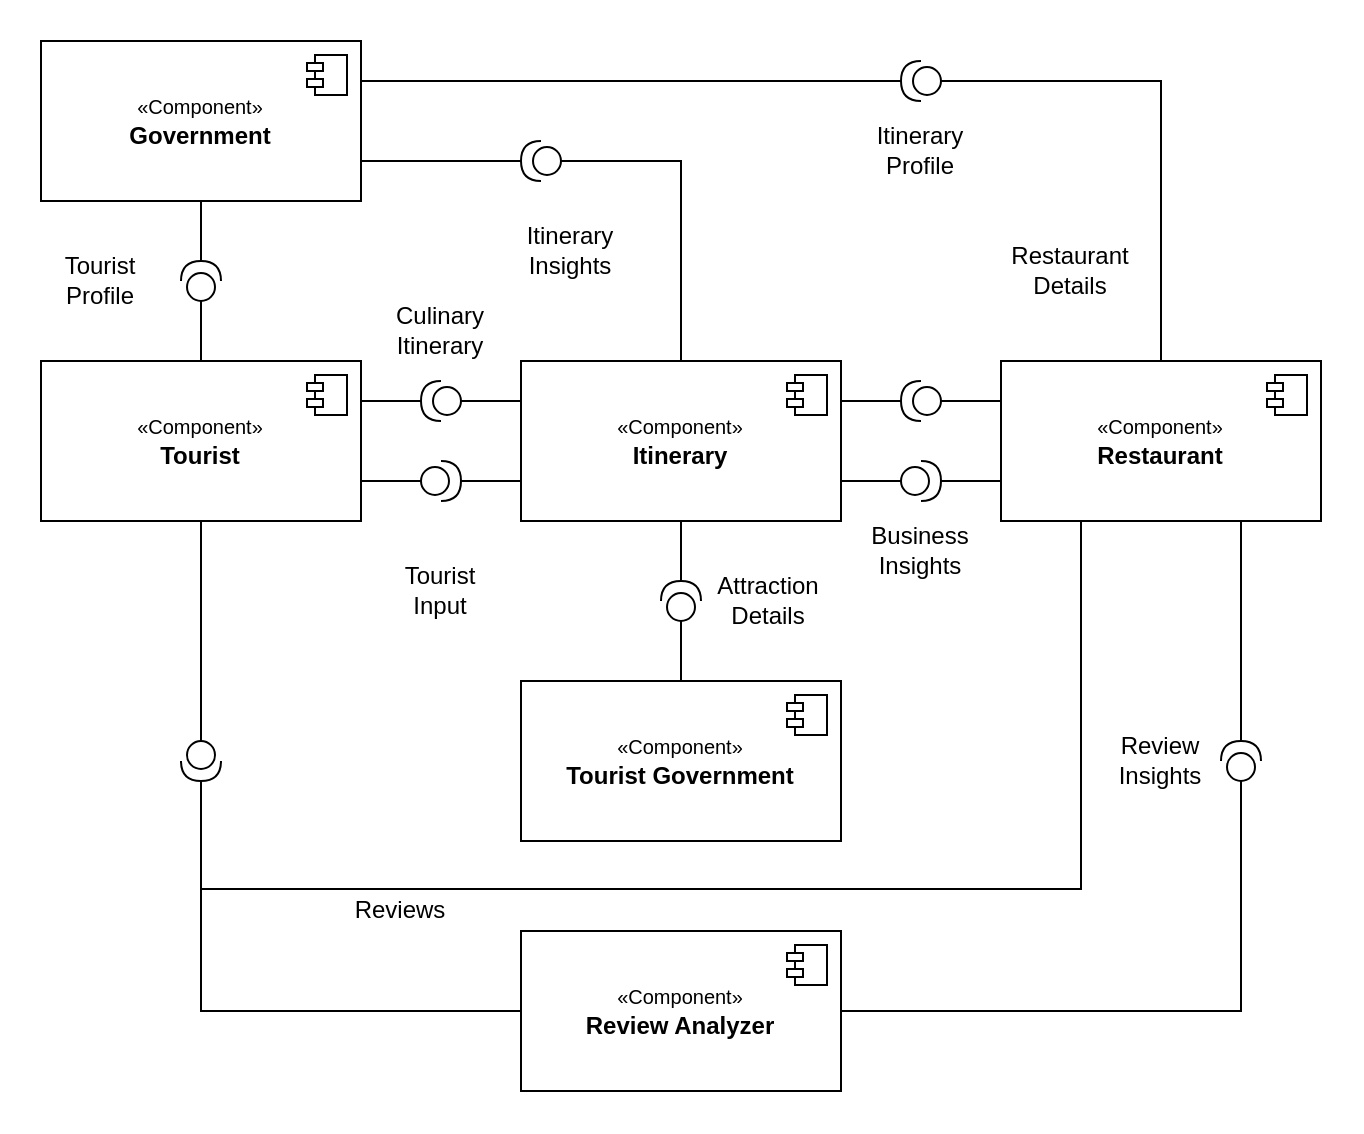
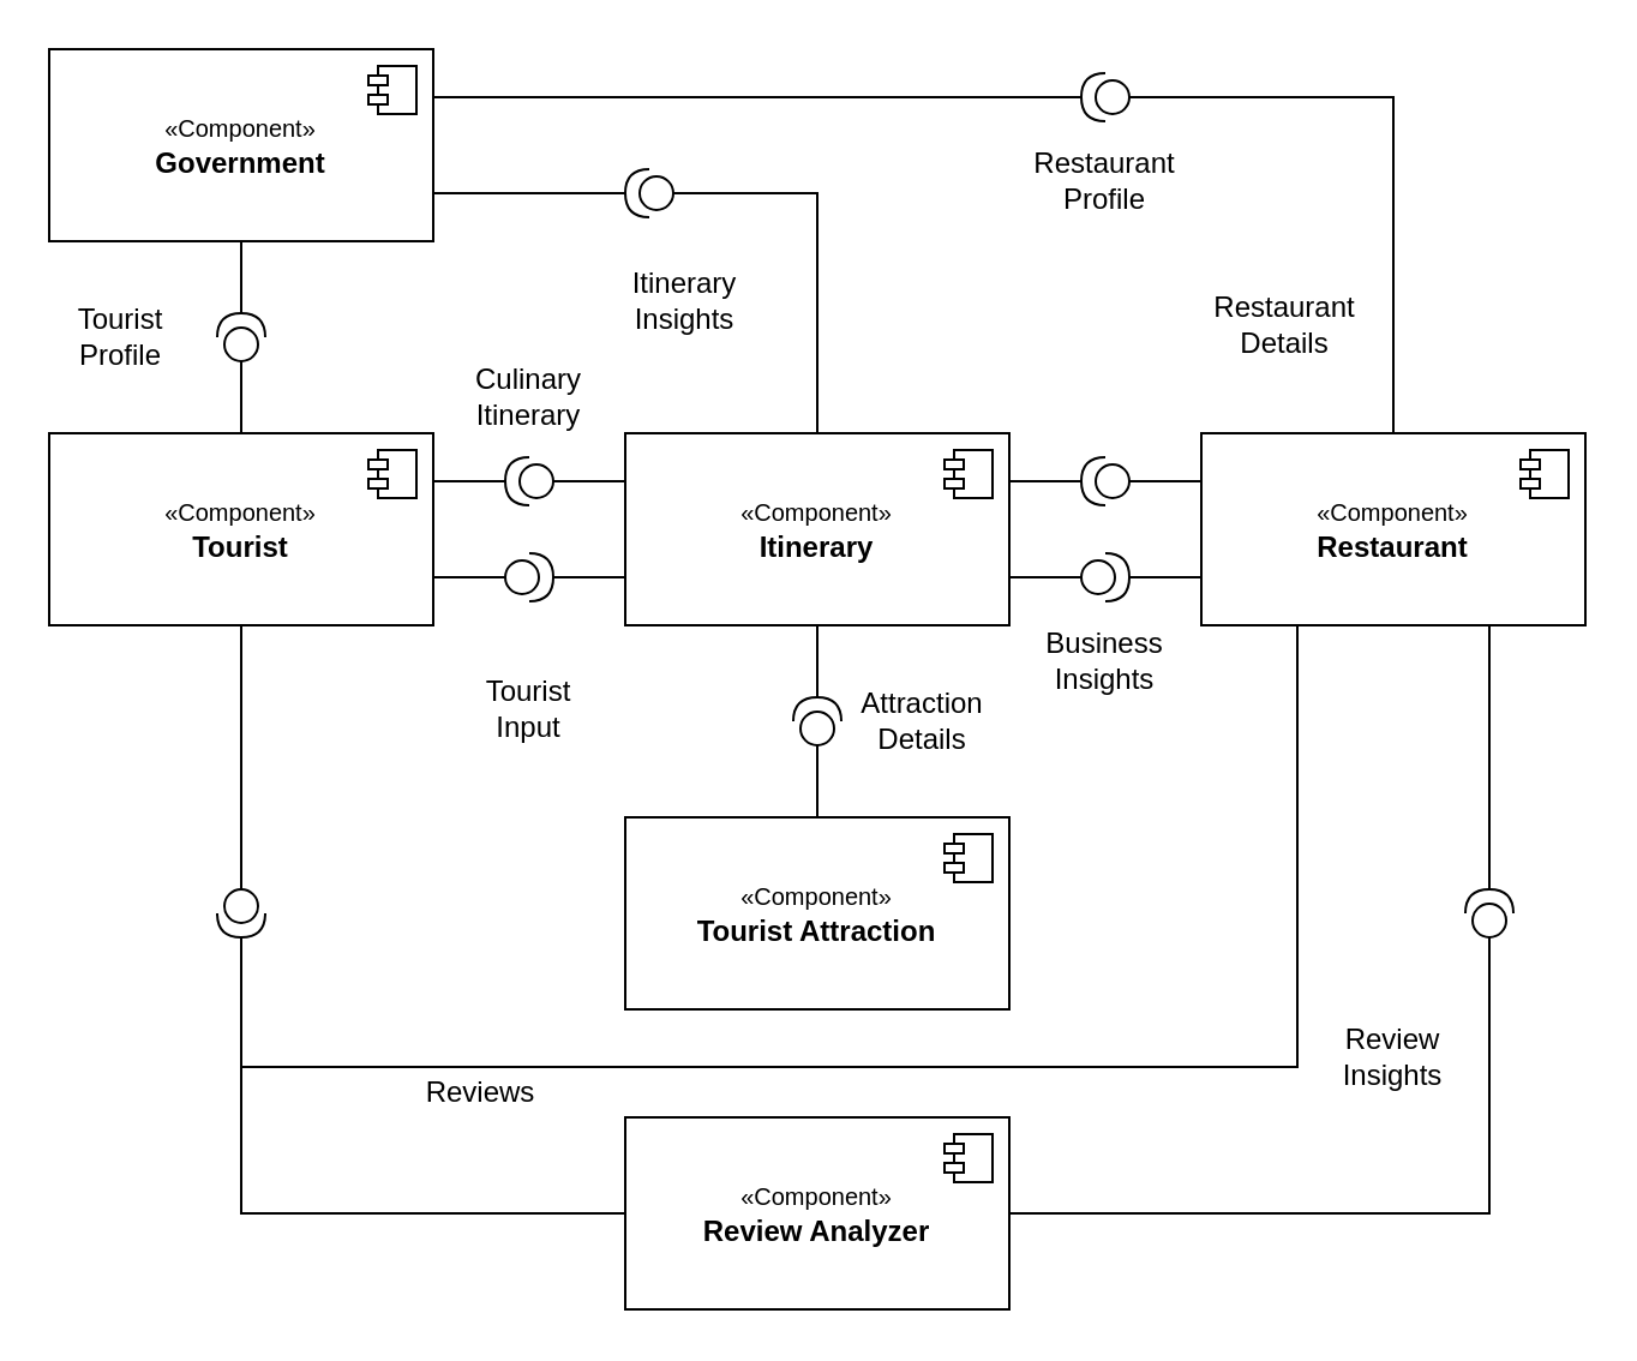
- <mxCell id="35" value="Itinerary Profile" style="text;html=1;strokeColor=none;fillColor=none;align=center;verticalAlign=middle;whiteSpace=wrap;rounded=0;" parent="1" vertex="1"><mxGeometry x="430" y="60" width="60" height="30" as="geometry" /></mxCell>
+ <mxCell id="35" value="Restaurant Profile" style="text;html=1;strokeColor=none;fillColor=none;align=center;verticalAlign=middle;whiteSpace=wrap;rounded=0;" parent="1" vertex="1"><mxGeometry x="430" y="60" width="60" height="30" as="geometry" /></mxCell>
- <mxCell id="10" value="&lt;font style=&quot;font-size: 10px;&quot;&gt;«Component»&lt;/font&gt;&lt;b&gt;&lt;br&gt;Tourist Government&lt;/b&gt;" style="html=1;dropTarget=0;whiteSpace=wrap;" parent="1" vertex="1"><mxGeometry x="260" y="340" width="160" height="80" as="geometry" /></mxCell>
+ <mxCell id="10" value="&lt;font style=&quot;font-size: 10px;&quot;&gt;«Component»&lt;/font&gt;&lt;b&gt;&lt;br&gt;Tourist Attraction&lt;/b&gt;" style="html=1;dropTarget=0;whiteSpace=wrap;" parent="1" vertex="1"><mxGeometry x="260" y="340" width="160" height="80" as="geometry" /></mxCell>
- <mxCell id="45" value="Review Insights" style="text;html=1;strokeColor=none;fillColor=none;align=center;verticalAlign=middle;whiteSpace=wrap;rounded=0;" parent="1" vertex="1"><mxGeometry x="550" y="365" width="60" height="30" as="geometry" /></mxCell>
+ <mxCell id="45" value="Review Insights" style="text;html=1;strokeColor=none;fillColor=none;align=center;verticalAlign=middle;whiteSpace=wrap;rounded=0;" parent="1" vertex="1"><mxGeometry x="550" y="425" width="60" height="30" as="geometry" /></mxCell>
